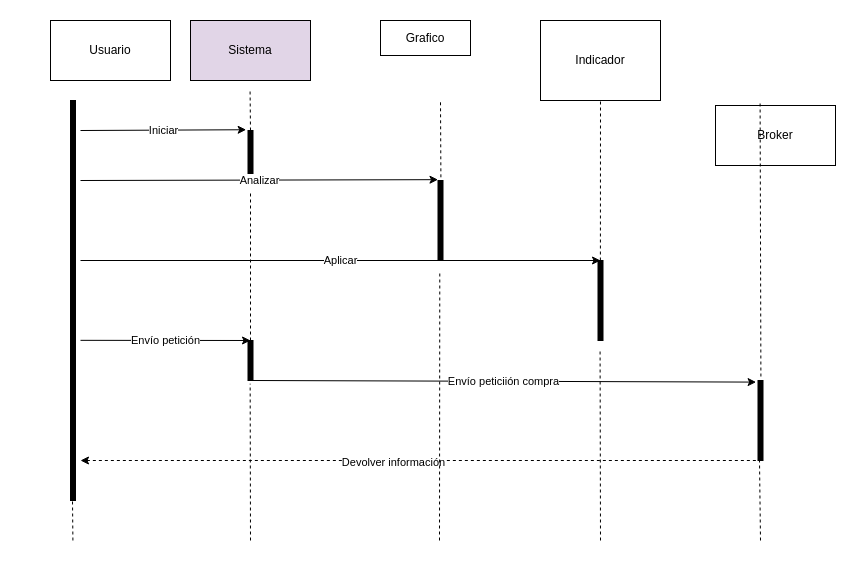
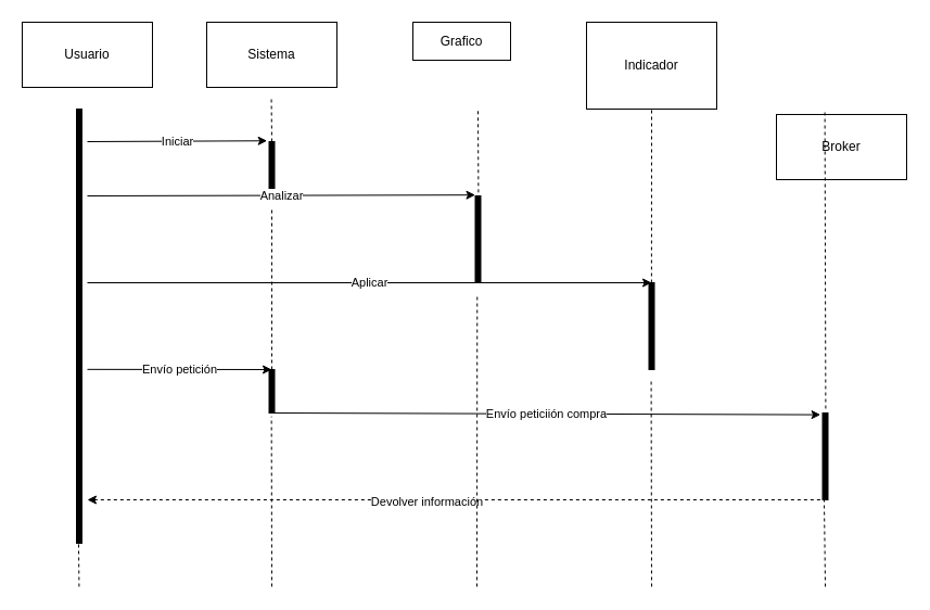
- <mxCell id="3" value="Usuario" style="rounded=0;whiteSpace=wrap;html=1;" vertex="1" parent="1"><mxGeometry x="50" y="20" width="120" height="60" as="geometry" /></mxCell>
+ <mxCell id="3" value="Usuario" style="rounded=0;whiteSpace=wrap;html=1;" vertex="1" parent="1"><mxGeometry x="20" y="20" width="120" height="60" as="geometry" /></mxCell>
- <mxCell id="5" value="Sistema" style="rounded=0;whiteSpace=wrap;html=1;fillColor=#e1d5e7;" vertex="1" parent="1"><mxGeometry x="190" y="20" width="120" height="60" as="geometry" /></mxCell>
+ <mxCell id="5" value="Sistema" style="rounded=0;whiteSpace=wrap;html=1;" vertex="1" parent="1"><mxGeometry x="190" y="20" width="120" height="60" as="geometry" /></mxCell>
